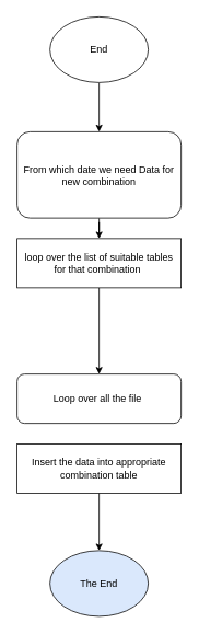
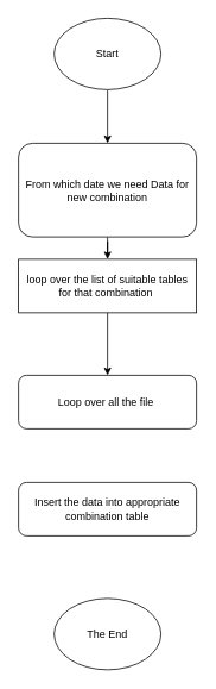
- <mxCell id="3" value="End" style="ellipse;whiteSpace=wrap;html=1;" vertex="1" parent="1"><mxGeometry x="60" y="20" width="120" height="80" as="geometry" /></mxCell>
+ <mxCell id="3" value="Start" style="ellipse;whiteSpace=wrap;html=1;" vertex="1" parent="1"><mxGeometry x="60" y="20" width="120" height="80" as="geometry" /></mxCell>
- <mxCell id="8" value="Loop over all the file&amp;nbsp;" style="rounded=1;whiteSpace=wrap;html=1;" vertex="1" parent="1"><mxGeometry x="20" y="455" width="200" height="60" as="geometry" /></mxCell>
+ <mxCell id="8" value="Loop over all the file&amp;nbsp;" style="rounded=1;whiteSpace=wrap;html=1;" vertex="1" parent="1"><mxGeometry x="20" y="420" width="200" height="60" as="geometry" /></mxCell>
- <mxCell id="10" value="Insert the data into appropriate combination table" style="whiteSpace=wrap;html=1;rounded=0;" vertex="1" parent="1"><mxGeometry x="20" y="540" width="200" height="60" as="geometry" /></mxCell>
+ <mxCell id="10" value="Insert the data into appropriate combination table" style="rounded=1;whiteSpace=wrap;html=1;" vertex="1" parent="1"><mxGeometry x="20" y="540" width="200" height="60" as="geometry" /></mxCell>
- <mxCell id="9" style="edgeStyle=orthogonalEdgeStyle;rounded=0;orthogonalLoop=1;jettySize=auto;html=1;entryX=0.5;entryY=0;entryDx=0;entryDy=0;" edge="1" parent="1" source="10" target="11"><mxGeometry relative="1" as="geometry" /></mxCell>
- <mxCell id="11" value="The End" style="ellipse;whiteSpace=wrap;html=1;fillColor=#dae8fc;" vertex="1" parent="1"><mxGeometry x="60" y="670" width="120" height="80" as="geometry" /></mxCell>
+ <mxCell id="11" value="The End" style="ellipse;whiteSpace=wrap;html=1;" vertex="1" parent="1"><mxGeometry x="60" y="670" width="120" height="80" as="geometry" /></mxCell>
